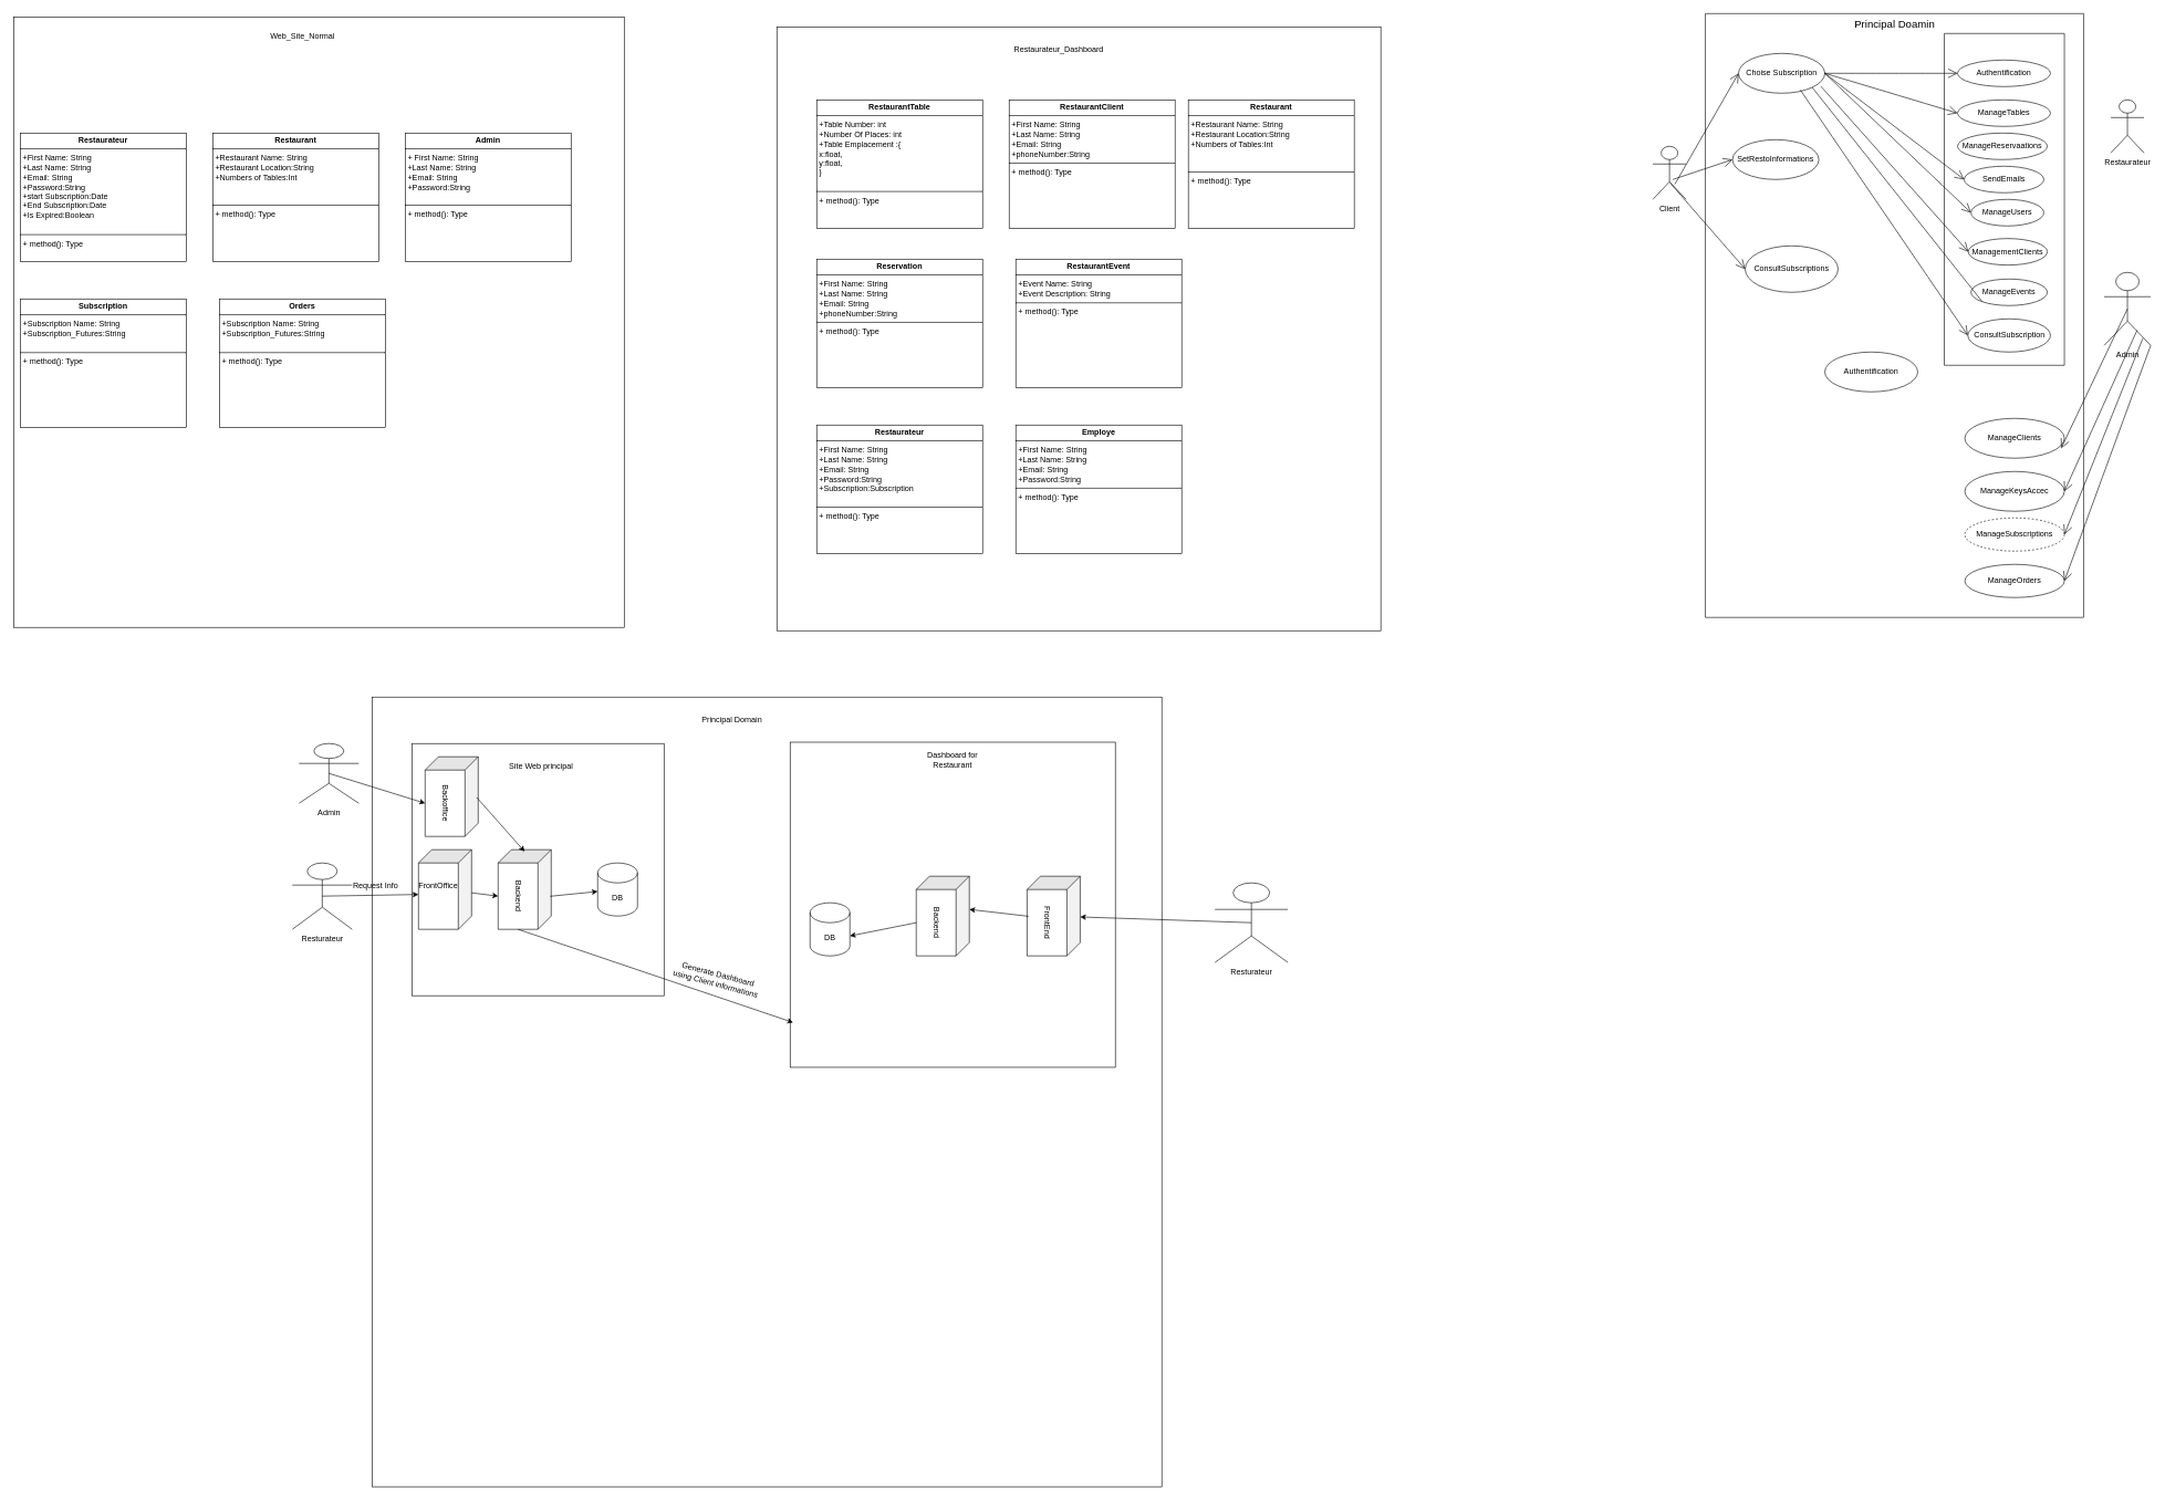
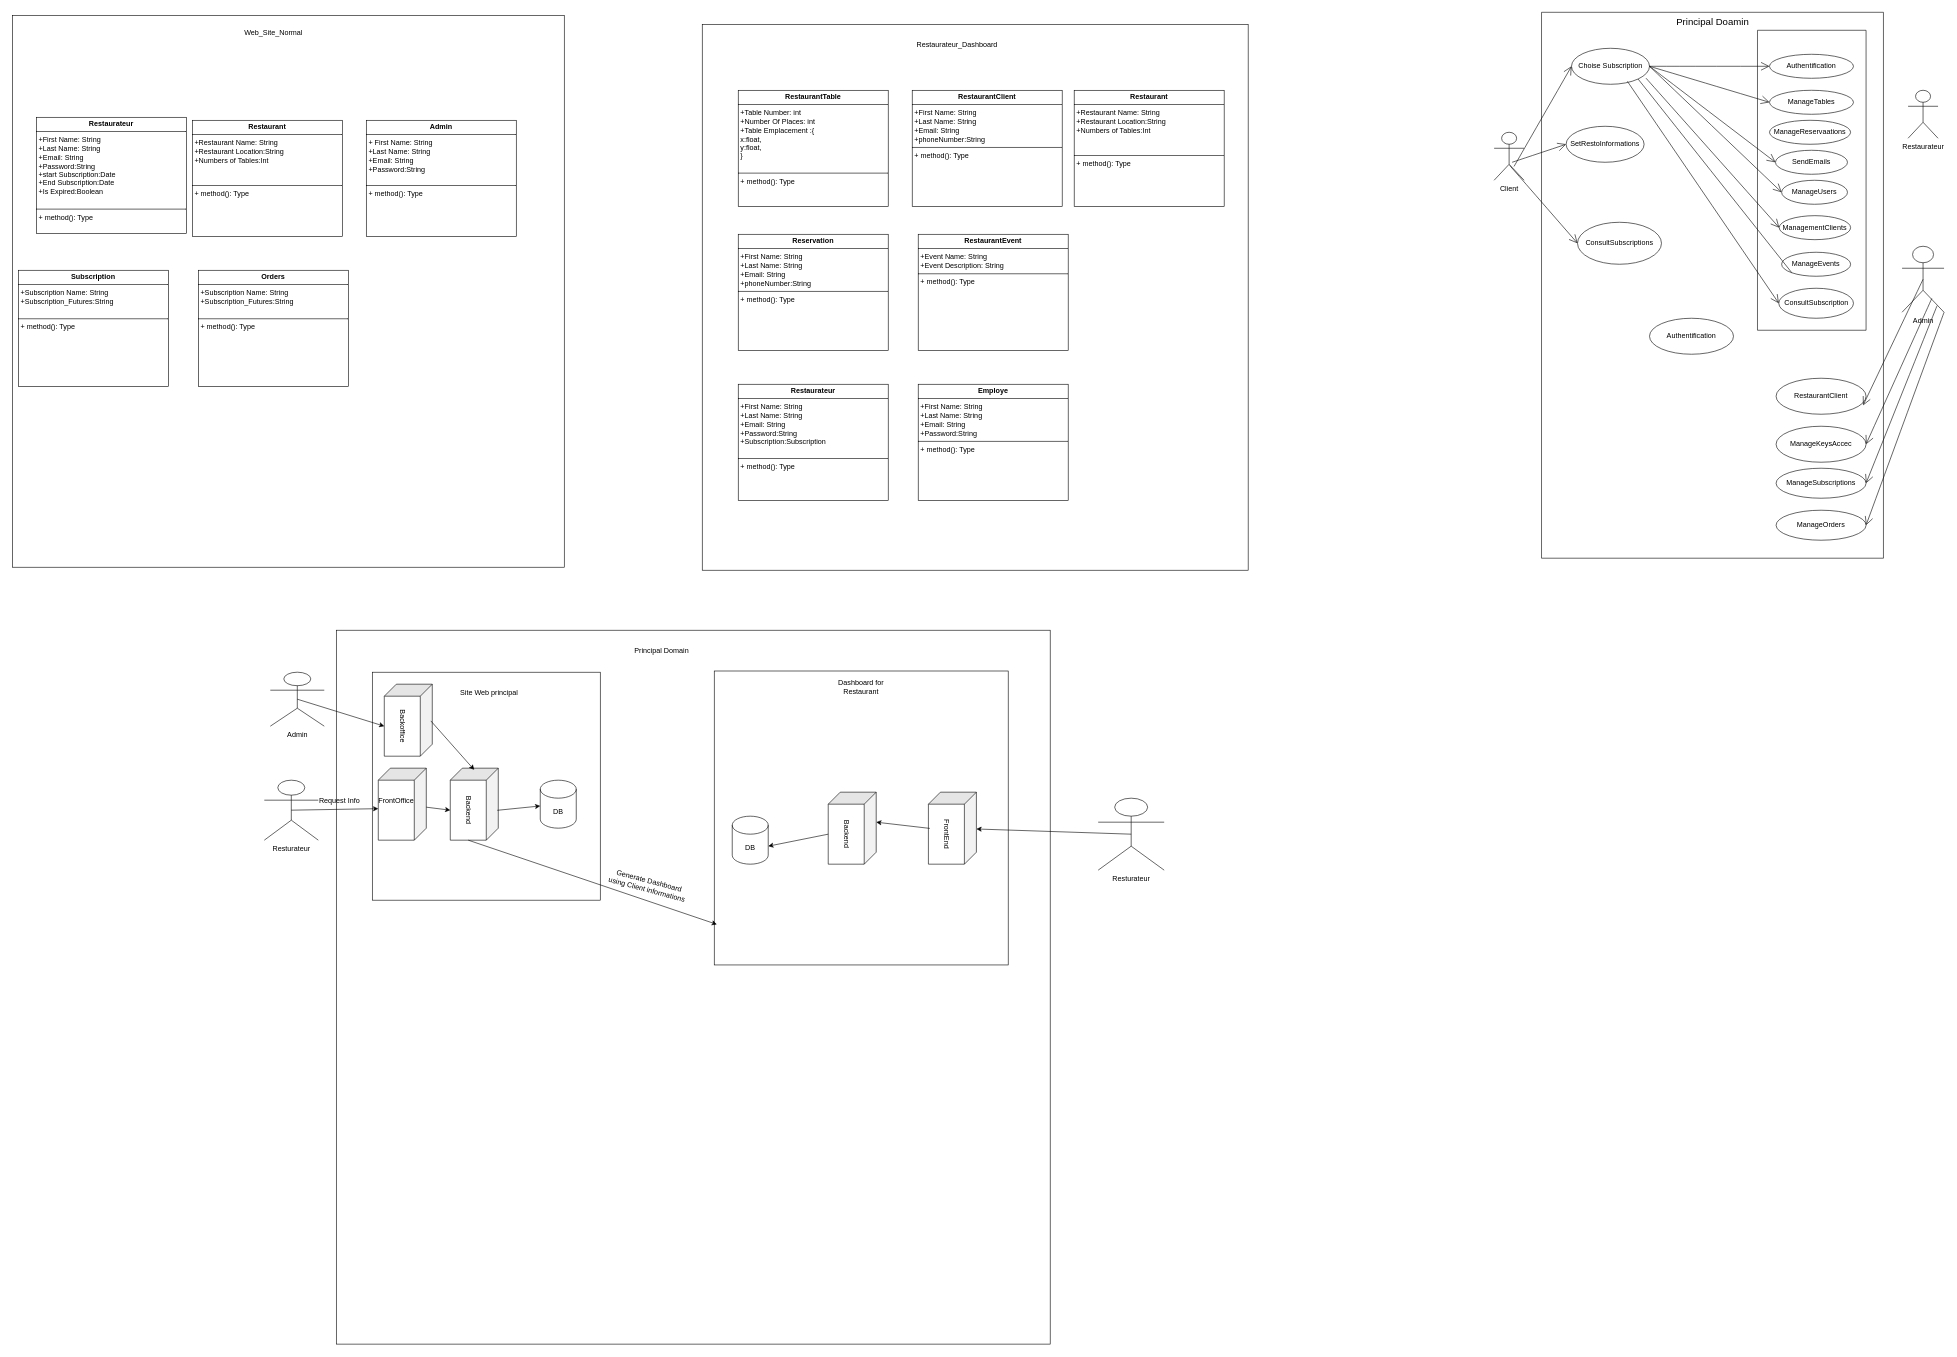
- <mxCell id="68" value="&lt;p style=&quot;margin:0px;margin-top:4px;text-align:center;&quot;&gt;&lt;b&gt;Restaurateur&lt;/b&gt;&lt;/p&gt;&lt;hr size=&quot;1&quot; style=&quot;border-style:solid;&quot;&gt;&lt;p style=&quot;margin:0px;margin-left:4px;&quot;&gt;+First Name: String&lt;/p&gt;&lt;p style=&quot;margin:0px;margin-left:4px;&quot;&gt;+Last Name: String&lt;/p&gt;&lt;p style=&quot;margin:0px;margin-left:4px;&quot;&gt;+Email: String&lt;/p&gt;&lt;p style=&quot;margin:0px;margin-left:4px;&quot;&gt;+Password:String&lt;/p&gt;&lt;p style=&quot;margin:0px;margin-left:4px;&quot;&gt;+start Subscription:Date&lt;/p&gt;&lt;p style=&quot;margin:0px;margin-left:4px;&quot;&gt;+End Subscription:Date&lt;/p&gt;&lt;p style=&quot;margin:0px;margin-left:4px;&quot;&gt;+Is Expired:Boolean&lt;/p&gt;&lt;p style=&quot;margin:0px;margin-left:4px;&quot;&gt;&lt;br&gt;&lt;/p&gt;&lt;hr size=&quot;1&quot; style=&quot;border-style:solid;&quot;&gt;&lt;p style=&quot;margin:0px;margin-left:4px;&quot;&gt;+ method(): Type&lt;/p&gt;" style="verticalAlign=top;align=left;overflow=fill;html=1;whiteSpace=wrap;" vertex="1" parent="1"><mxGeometry x="30" y="200" width="250" height="194" as="geometry" /></mxCell>
+ <mxCell id="68" value="&lt;p style=&quot;margin:0px;margin-top:4px;text-align:center;&quot;&gt;&lt;b&gt;Restaurateur&lt;/b&gt;&lt;/p&gt;&lt;hr size=&quot;1&quot; style=&quot;border-style:solid;&quot;&gt;&lt;p style=&quot;margin:0px;margin-left:4px;&quot;&gt;+First Name: String&lt;/p&gt;&lt;p style=&quot;margin:0px;margin-left:4px;&quot;&gt;+Last Name: String&lt;/p&gt;&lt;p style=&quot;margin:0px;margin-left:4px;&quot;&gt;+Email: String&lt;/p&gt;&lt;p style=&quot;margin:0px;margin-left:4px;&quot;&gt;+Password:String&lt;/p&gt;&lt;p style=&quot;margin:0px;margin-left:4px;&quot;&gt;+start Subscription:Date&lt;/p&gt;&lt;p style=&quot;margin:0px;margin-left:4px;&quot;&gt;+End Subscription:Date&lt;/p&gt;&lt;p style=&quot;margin:0px;margin-left:4px;&quot;&gt;+Is Expired:Boolean&lt;/p&gt;&lt;p style=&quot;margin:0px;margin-left:4px;&quot;&gt;&lt;br&gt;&lt;/p&gt;&lt;hr size=&quot;1&quot; style=&quot;border-style:solid;&quot;&gt;&lt;p style=&quot;margin:0px;margin-left:4px;&quot;&gt;+ method(): Type&lt;/p&gt;" style="verticalAlign=top;align=left;overflow=fill;html=1;whiteSpace=wrap;" vertex="1" parent="1"><mxGeometry x="60" y="195" width="250" height="194" as="geometry" /></mxCell>
- <mxCell id="48" value="ManageClients" style="ellipse;whiteSpace=wrap;html=1;" vertex="1" parent="33"><mxGeometry x="391" y="610" width="150" height="60" as="geometry" /></mxCell>
+ <mxCell id="48" value="RestaurantClient" style="ellipse;whiteSpace=wrap;html=1;" vertex="1" parent="33"><mxGeometry x="391" y="610" width="150" height="60" as="geometry" /></mxCell>
- <mxCell id="50" value="ManageSubscriptions" style="ellipse;whiteSpace=wrap;html=1;dashed=1;" vertex="1" parent="33"><mxGeometry x="391" y="760" width="150" height="50" as="geometry" /></mxCell>
+ <mxCell id="50" value="ManageSubscriptions" style="ellipse;whiteSpace=wrap;html=1;" vertex="1" parent="33"><mxGeometry x="391" y="760" width="150" height="50" as="geometry" /></mxCell>
